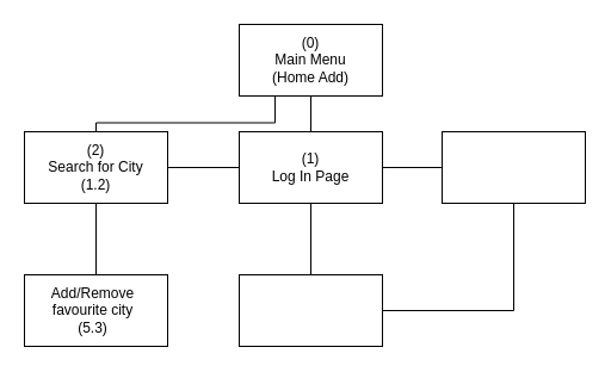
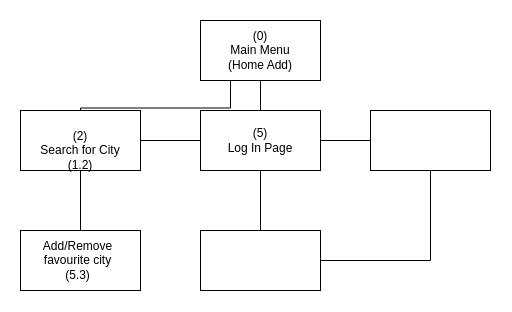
- <mxCell id="10" value="(2)&lt;br&gt;Search for City&lt;br&gt;(1.2)" style="text;html=1;strokeColor=none;fillColor=none;align=center;verticalAlign=middle;whiteSpace=wrap;rounded=0;" vertex="1" parent="1"><mxGeometry x="35" y="125" width="90" height="30" as="geometry" /></mxCell>
+ <mxCell id="10" value="(2)&lt;br&gt;Search for City&lt;br&gt;(1.2)" style="text;html=1;strokeColor=none;fillColor=none;align=center;verticalAlign=middle;whiteSpace=wrap;rounded=0;" vertex="1" parent="1"><mxGeometry x="35" y="135" width="90" height="30" as="geometry" /></mxCell>
- <mxCell id="9" value="(1)&lt;br&gt;Log In Page" style="text;html=1;strokeColor=none;fillColor=none;align=center;verticalAlign=middle;whiteSpace=wrap;rounded=0;" vertex="1" parent="1"><mxGeometry x="220" y="125" width="80" height="30" as="geometry" /></mxCell>
+ <mxCell id="9" value="(5)&lt;br&gt;Log In Page" style="text;html=1;strokeColor=none;fillColor=none;align=center;verticalAlign=middle;whiteSpace=wrap;rounded=0;" vertex="1" parent="1"><mxGeometry x="220" y="125" width="80" height="30" as="geometry" /></mxCell>
